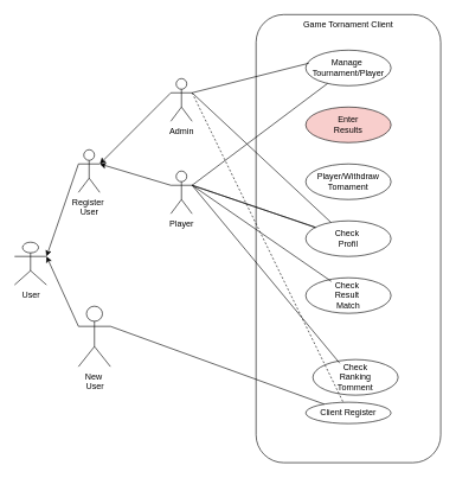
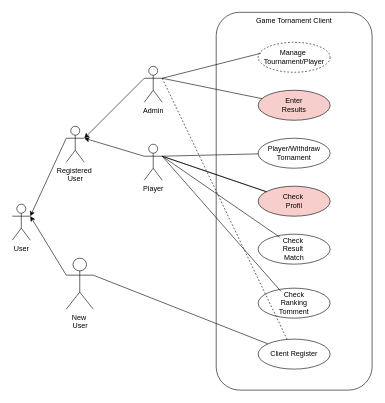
- <mxCell id="10" value="Manage&amp;nbsp;&lt;div&gt;Tournament/Player&lt;/div&gt;" style="ellipse;whiteSpace=wrap;html=1;" vertex="1" parent="1"><mxGeometry x="430" y="70" width="120" height="50" as="geometry" /></mxCell>
+ <mxCell id="10" value="Manage&amp;nbsp;&lt;div&gt;Tournament/Player&lt;/div&gt;" style="ellipse;whiteSpace=wrap;html=1;dashed=1;" vertex="1" parent="1"><mxGeometry x="430" y="70" width="120" height="50" as="geometry" /></mxCell>
- <mxCell id="25" value="" style="endArrow=none;html=1;rounded=0;exitX=1;exitY=0.333;exitDx=0;exitDy=0;exitPerimeter=0;" edge="1" parent="1" source="6" target="10"><mxGeometry width="50" height="50" relative="1" as="geometry"><mxPoint x="340" y="220" as="sourcePoint" /><mxPoint x="506" y="254" as="targetPoint" /></mxGeometry></mxCell>
+ <mxCell id="25" value="" style="endArrow=none;html=1;rounded=0;exitX=1;exitY=0.333;exitDx=0;exitDy=0;exitPerimeter=0;" edge="1" parent="1" source="6" target="12"><mxGeometry width="50" height="50" relative="1" as="geometry"><mxPoint x="340" y="220" as="sourcePoint" /><mxPoint x="506" y="254" as="targetPoint" /></mxGeometry></mxCell>
- <mxCell id="24" value="" style="endArrow=none;html=1;rounded=0;exitX=1;exitY=0.333;exitDx=0;exitDy=0;exitPerimeter=0;" edge="1" parent="1" source="5" target="13"><mxGeometry width="50" height="50" relative="1" as="geometry"><mxPoint x="350" y="152" as="sourcePoint" /><mxPoint x="514" y="110" as="targetPoint" /></mxGeometry></mxCell>
+ <mxCell id="24" value="" style="endArrow=none;html=1;rounded=0;exitX=1;exitY=0.333;exitDx=0;exitDy=0;exitPerimeter=0;" edge="1" parent="1" source="5" target="11"><mxGeometry width="50" height="50" relative="1" as="geometry"><mxPoint x="350" y="152" as="sourcePoint" /><mxPoint x="514" y="110" as="targetPoint" /></mxGeometry></mxCell>
- <mxCell id="4" value="Register&amp;nbsp;&lt;div&gt;User&lt;/div&gt;" style="shape=umlActor;verticalLabelPosition=bottom;verticalAlign=top;html=1;outlineConnect=0;" vertex="1" parent="1"><mxGeometry x="110" y="210" width="30" height="60" as="geometry" /></mxCell>
+ <mxCell id="4" value="Registered&amp;nbsp;&lt;div&gt;User&lt;/div&gt;" style="shape=umlActor;verticalLabelPosition=bottom;verticalAlign=top;html=1;outlineConnect=0;" vertex="1" parent="1"><mxGeometry x="110" y="210" width="30" height="60" as="geometry" /></mxCell>
- <mxCell id="13" value="Check&amp;nbsp;&lt;div&gt;Profil&lt;/div&gt;" style="ellipse;whiteSpace=wrap;html=1;" vertex="1" parent="1"><mxGeometry x="430" y="310" width="120" height="50" as="geometry" /></mxCell>
+ <mxCell id="13" value="Check&amp;nbsp;&lt;div&gt;Profil&lt;/div&gt;" style="ellipse;whiteSpace=wrap;html=1;fillColor=#f8cecc;" vertex="1" parent="1"><mxGeometry x="430" y="310" width="120" height="50" as="geometry" /></mxCell>
- <mxCell id="2" value="User" style="shape=umlActor;verticalLabelPosition=bottom;verticalAlign=top;html=1;outlineConnect=0;" vertex="1" parent="1"><mxGeometry x="20" y="340" width="45" height="60" as="geometry" /></mxCell>
+ <mxCell id="2" value="User" style="shape=umlActor;verticalLabelPosition=bottom;verticalAlign=top;html=1;outlineConnect=0;" vertex="1" parent="1"><mxGeometry x="20" y="340" width="30" height="60" as="geometry" /></mxCell>
- <mxCell id="15" value="Check&lt;div&gt;Ranking&lt;/div&gt;&lt;div&gt;Tornment&lt;/div&gt;" style="ellipse;whiteSpace=wrap;html=1;" vertex="1" parent="1"><mxGeometry x="440" y="505" width="120" height="50" as="geometry" /></mxCell>
+ <mxCell id="15" value="Check&lt;div&gt;Ranking&lt;/div&gt;&lt;div&gt;Tornment&lt;/div&gt;" style="ellipse;whiteSpace=wrap;html=1;" vertex="1" parent="1"><mxGeometry x="430" y="480" width="120" height="50" as="geometry" /></mxCell>
- <mxCell id="9" value="Client Register" style="ellipse;whiteSpace=wrap;html=1;" vertex="1" parent="1"><mxGeometry x="430" y="565" width="120" height="30" as="geometry" /></mxCell>
+ <mxCell id="9" value="Client Register" style="ellipse;whiteSpace=wrap;html=1;" vertex="1" parent="1"><mxGeometry x="430" y="565" width="120" height="50" as="geometry" /></mxCell>
